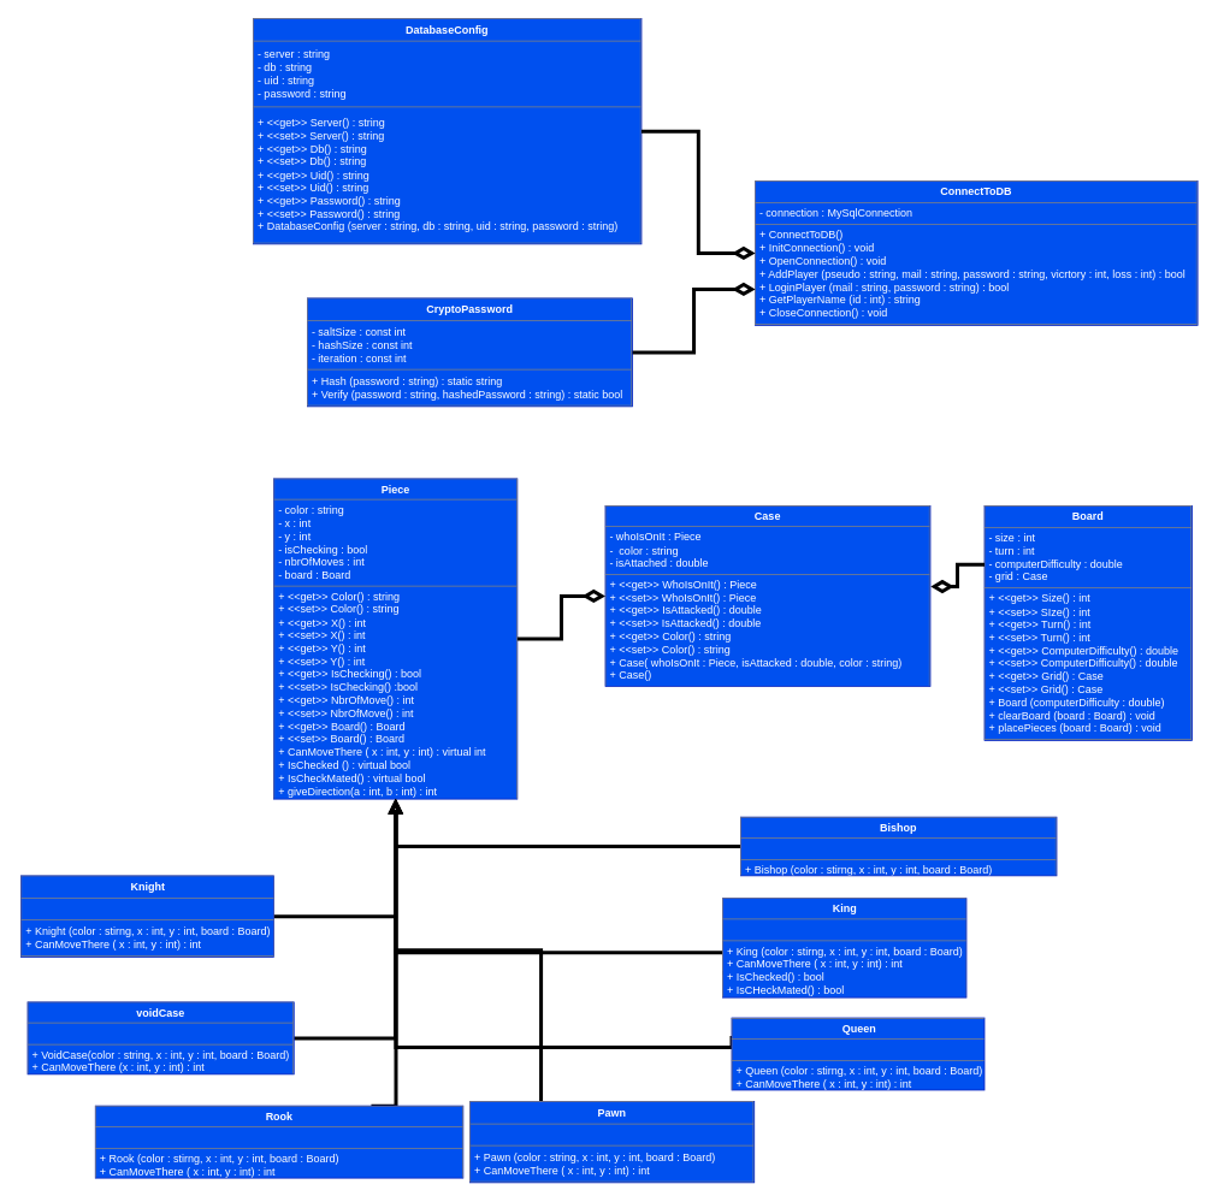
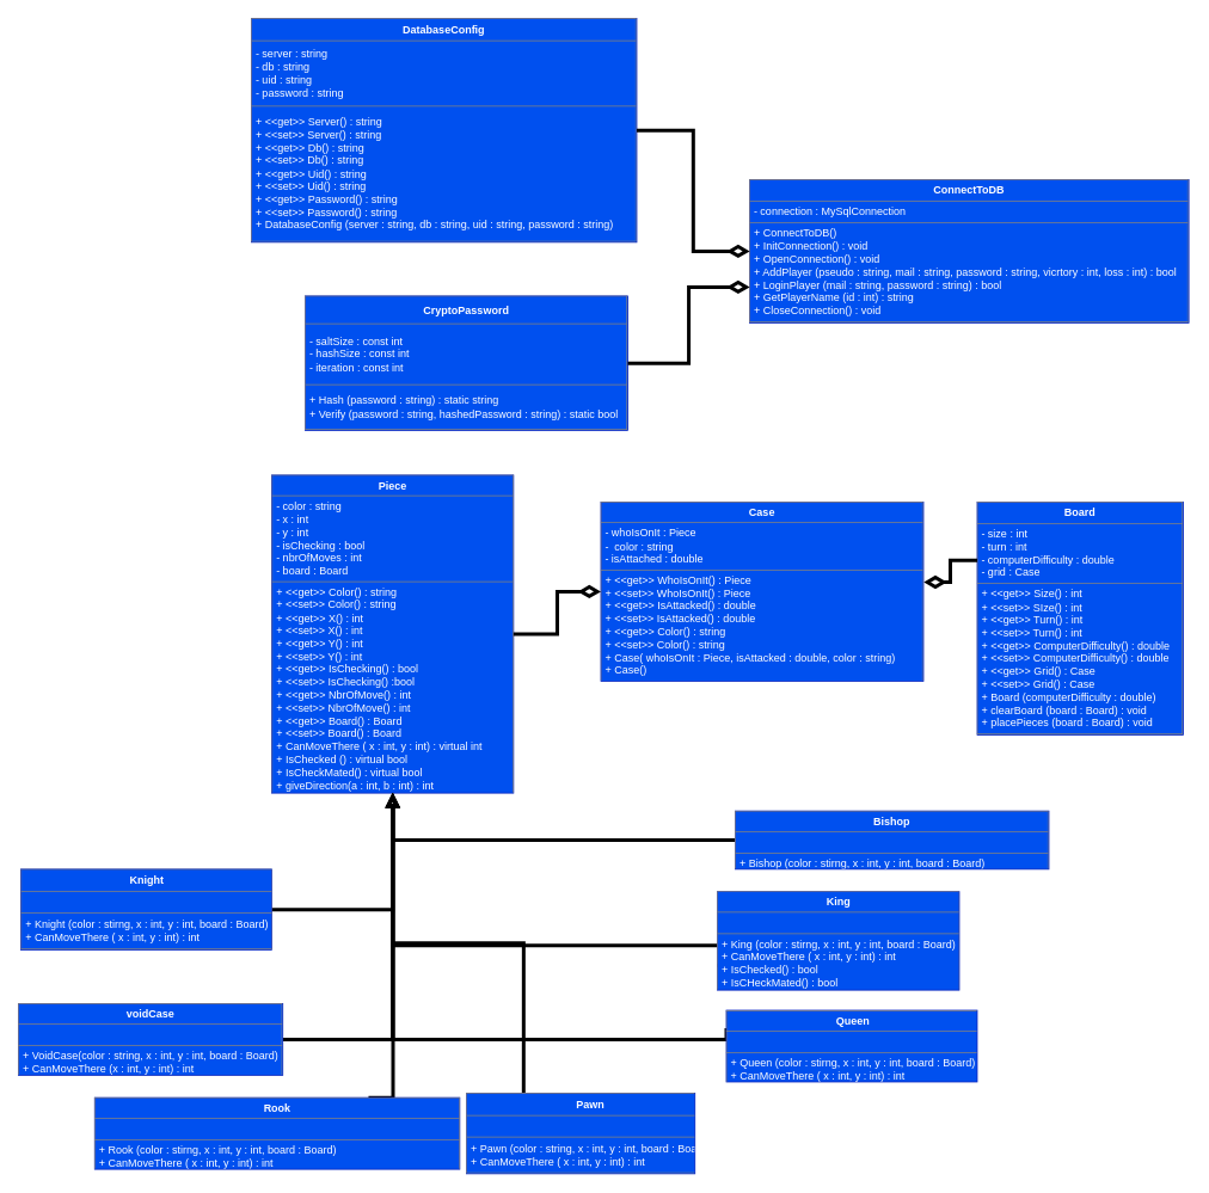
- <mxCell id="6" value="&lt;table border=&quot;1&quot; width=&quot;100%&quot; cellpadding=&quot;4&quot; style=&quot;width: 100% ; height: 100% ; border-collapse: collapse&quot;&gt;&lt;tbody&gt;&lt;tr&gt;&lt;th align=&quot;center&quot;&gt;CryptoPassword&lt;/th&gt;&lt;/tr&gt;&lt;tr&gt;&lt;td&gt;- saltSize : const int&amp;nbsp;&lt;br&gt;- hashSize : const int&lt;br&gt;- iteration : const int&lt;/td&gt;&lt;/tr&gt;&lt;tr&gt;&lt;td&gt;+ Hash (password : string) : static string&lt;br&gt;+ Verify (password : string, hashedPassword : string) : static bool&lt;/td&gt;&lt;/tr&gt;&lt;/tbody&gt;&lt;/table&gt;" style="text;html=1;strokeColor=#001DBC;fillColor=#0050ef;overflow=fill;fontColor=#ffffff;" parent="1" vertex="1"><mxGeometry x="340" y="330" width="360" height="120" as="geometry" /></mxCell>
+ <mxCell id="6" value="&lt;table border=&quot;1&quot; width=&quot;100%&quot; cellpadding=&quot;4&quot; style=&quot;width: 100% ; height: 100% ; border-collapse: collapse&quot;&gt;&lt;tbody&gt;&lt;tr&gt;&lt;th align=&quot;center&quot;&gt;CryptoPassword&lt;/th&gt;&lt;/tr&gt;&lt;tr&gt;&lt;td&gt;- saltSize : const int&amp;nbsp;&lt;br&gt;- hashSize : const int&lt;br&gt;- iteration : const int&lt;/td&gt;&lt;/tr&gt;&lt;tr&gt;&lt;td&gt;+ Hash (password : string) : static string&lt;br&gt;+ Verify (password : string, hashedPassword : string) : static bool&lt;/td&gt;&lt;/tr&gt;&lt;/tbody&gt;&lt;/table&gt;" style="text;html=1;strokeColor=#001DBC;fillColor=#0050ef;overflow=fill;fontColor=#ffffff;" parent="1" vertex="1"><mxGeometry x="340" y="330" width="360" height="150" as="geometry" /></mxCell>
- <mxCell id="9" value="&lt;table border=&quot;1&quot; width=&quot;100%&quot; cellpadding=&quot;4&quot; style=&quot;width: 100% ; height: 100% ; border-collapse: collapse&quot;&gt;&lt;tbody&gt;&lt;tr&gt;&lt;th align=&quot;center&quot;&gt;voidCase&lt;/th&gt;&lt;/tr&gt;&lt;tr&gt;&lt;td&gt;&lt;br&gt;&lt;/td&gt;&lt;/tr&gt;&lt;tr&gt;&lt;td&gt;+ VoidCase(color : string, x : int, y : int, board : Board)&lt;br&gt;+ CanMoveThere (x : int, y : int) : int&lt;br&gt;&lt;/td&gt;&lt;/tr&gt;&lt;/tbody&gt;&lt;/table&gt;" style="text;html=1;strokeColor=#001DBC;fillColor=#0050ef;overflow=fill;fontColor=#ffffff;" parent="1" vertex="1"><mxGeometry x="30" y="1110" width="295" height="80" as="geometry" /></mxCell>
+ <mxCell id="9" value="&lt;table border=&quot;1&quot; width=&quot;100%&quot; cellpadding=&quot;4&quot; style=&quot;width: 100% ; height: 100% ; border-collapse: collapse&quot;&gt;&lt;tbody&gt;&lt;tr&gt;&lt;th align=&quot;center&quot;&gt;voidCase&lt;/th&gt;&lt;/tr&gt;&lt;tr&gt;&lt;td&gt;&lt;br&gt;&lt;/td&gt;&lt;/tr&gt;&lt;tr&gt;&lt;td&gt;+ VoidCase(color : string, x : int, y : int, board : Board)&lt;br&gt;+ CanMoveThere (x : int, y : int) : int&lt;br&gt;&lt;/td&gt;&lt;/tr&gt;&lt;/tbody&gt;&lt;/table&gt;" style="text;html=1;strokeColor=#001DBC;fillColor=#0050ef;overflow=fill;fontColor=#ffffff;" parent="1" vertex="1"><mxGeometry x="20" y="1120" width="295" height="80" as="geometry" /></mxCell>
- <mxCell id="11" value="&lt;table border=&quot;1&quot; width=&quot;100%&quot; cellpadding=&quot;4&quot; style=&quot;width: 100% ; height: 100% ; border-collapse: collapse&quot;&gt;&lt;tbody&gt;&lt;tr&gt;&lt;th align=&quot;center&quot;&gt;Pawn&lt;/th&gt;&lt;/tr&gt;&lt;tr&gt;&lt;td align=&quot;center&quot;&gt;&lt;br&gt;&lt;/td&gt;&lt;/tr&gt;&lt;tr&gt;&lt;td&gt;+ Pawn (color : string, x : int, y : int, board : Board)&lt;br&gt;+ CanMoveThere ( x : int, y : int) : int&lt;br&gt;&lt;/td&gt;&lt;/tr&gt;&lt;/tbody&gt;&lt;/table&gt;" style="text;html=1;strokeColor=#001DBC;fillColor=#0050ef;overflow=fill;fontColor=#ffffff;" parent="1" vertex="1"><mxGeometry x="520" y="1220" width="315" height="90" as="geometry" /></mxCell>
+ <mxCell id="11" value="&lt;table border=&quot;1&quot; width=&quot;100%&quot; cellpadding=&quot;4&quot; style=&quot;width: 100% ; height: 100% ; border-collapse: collapse&quot;&gt;&lt;tbody&gt;&lt;tr&gt;&lt;th align=&quot;center&quot;&gt;Pawn&lt;/th&gt;&lt;/tr&gt;&lt;tr&gt;&lt;td align=&quot;center&quot;&gt;&lt;br&gt;&lt;/td&gt;&lt;/tr&gt;&lt;tr&gt;&lt;td&gt;+ Pawn (color : string, x : int, y : int, board : Board)&lt;br&gt;+ CanMoveThere ( x : int, y : int) : int&lt;br&gt;&lt;/td&gt;&lt;/tr&gt;&lt;/tbody&gt;&lt;/table&gt;" style="text;html=1;strokeColor=#001DBC;fillColor=#0050ef;overflow=fill;fontColor=#ffffff;" parent="1" vertex="1"><mxGeometry x="520" y="1220" width="255" height="90" as="geometry" /></mxCell>
